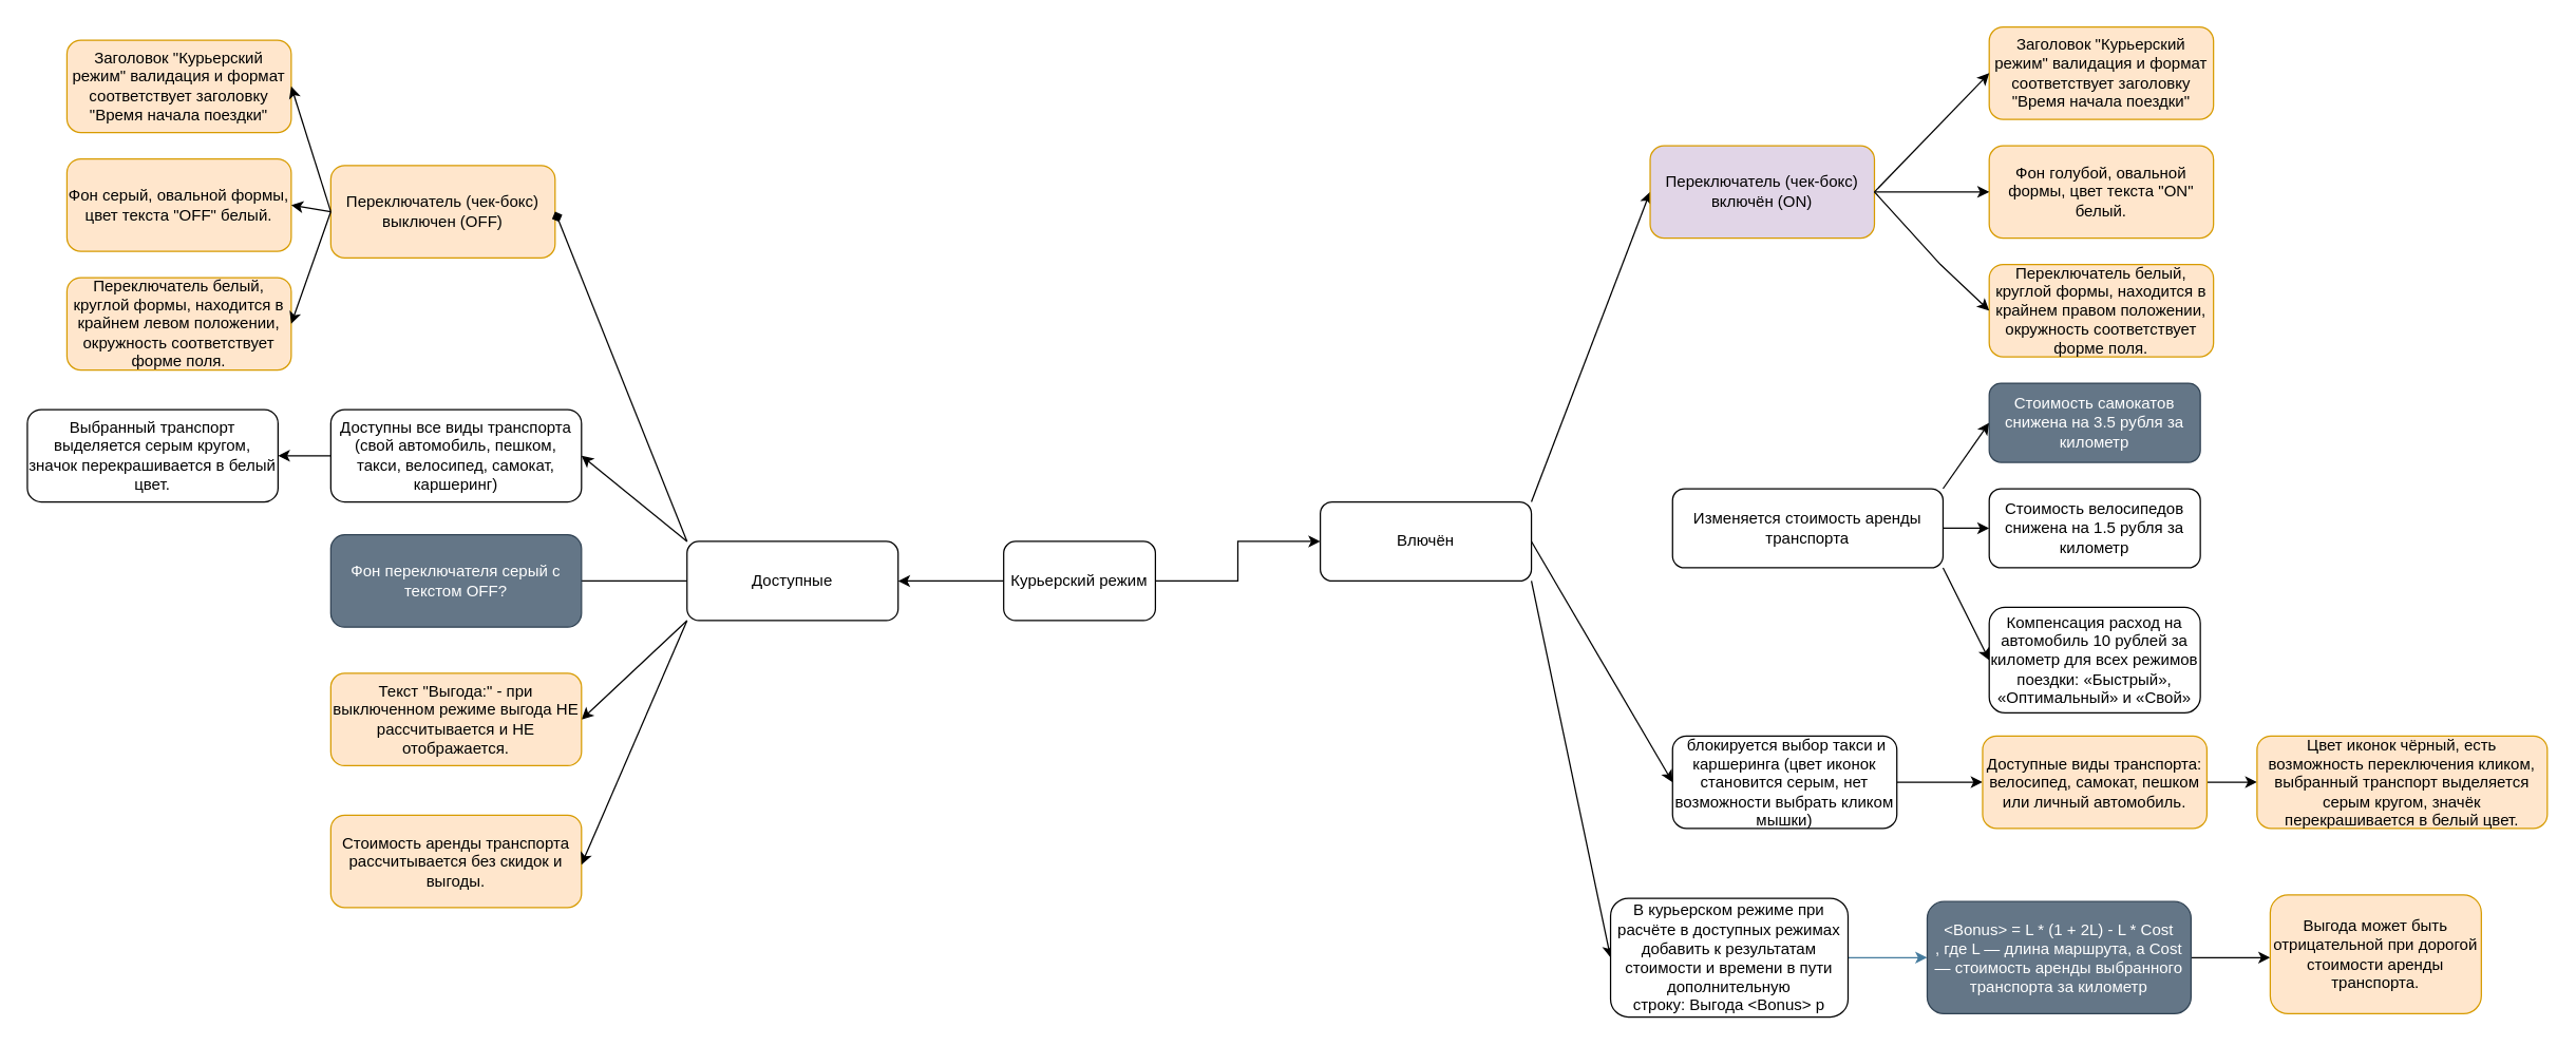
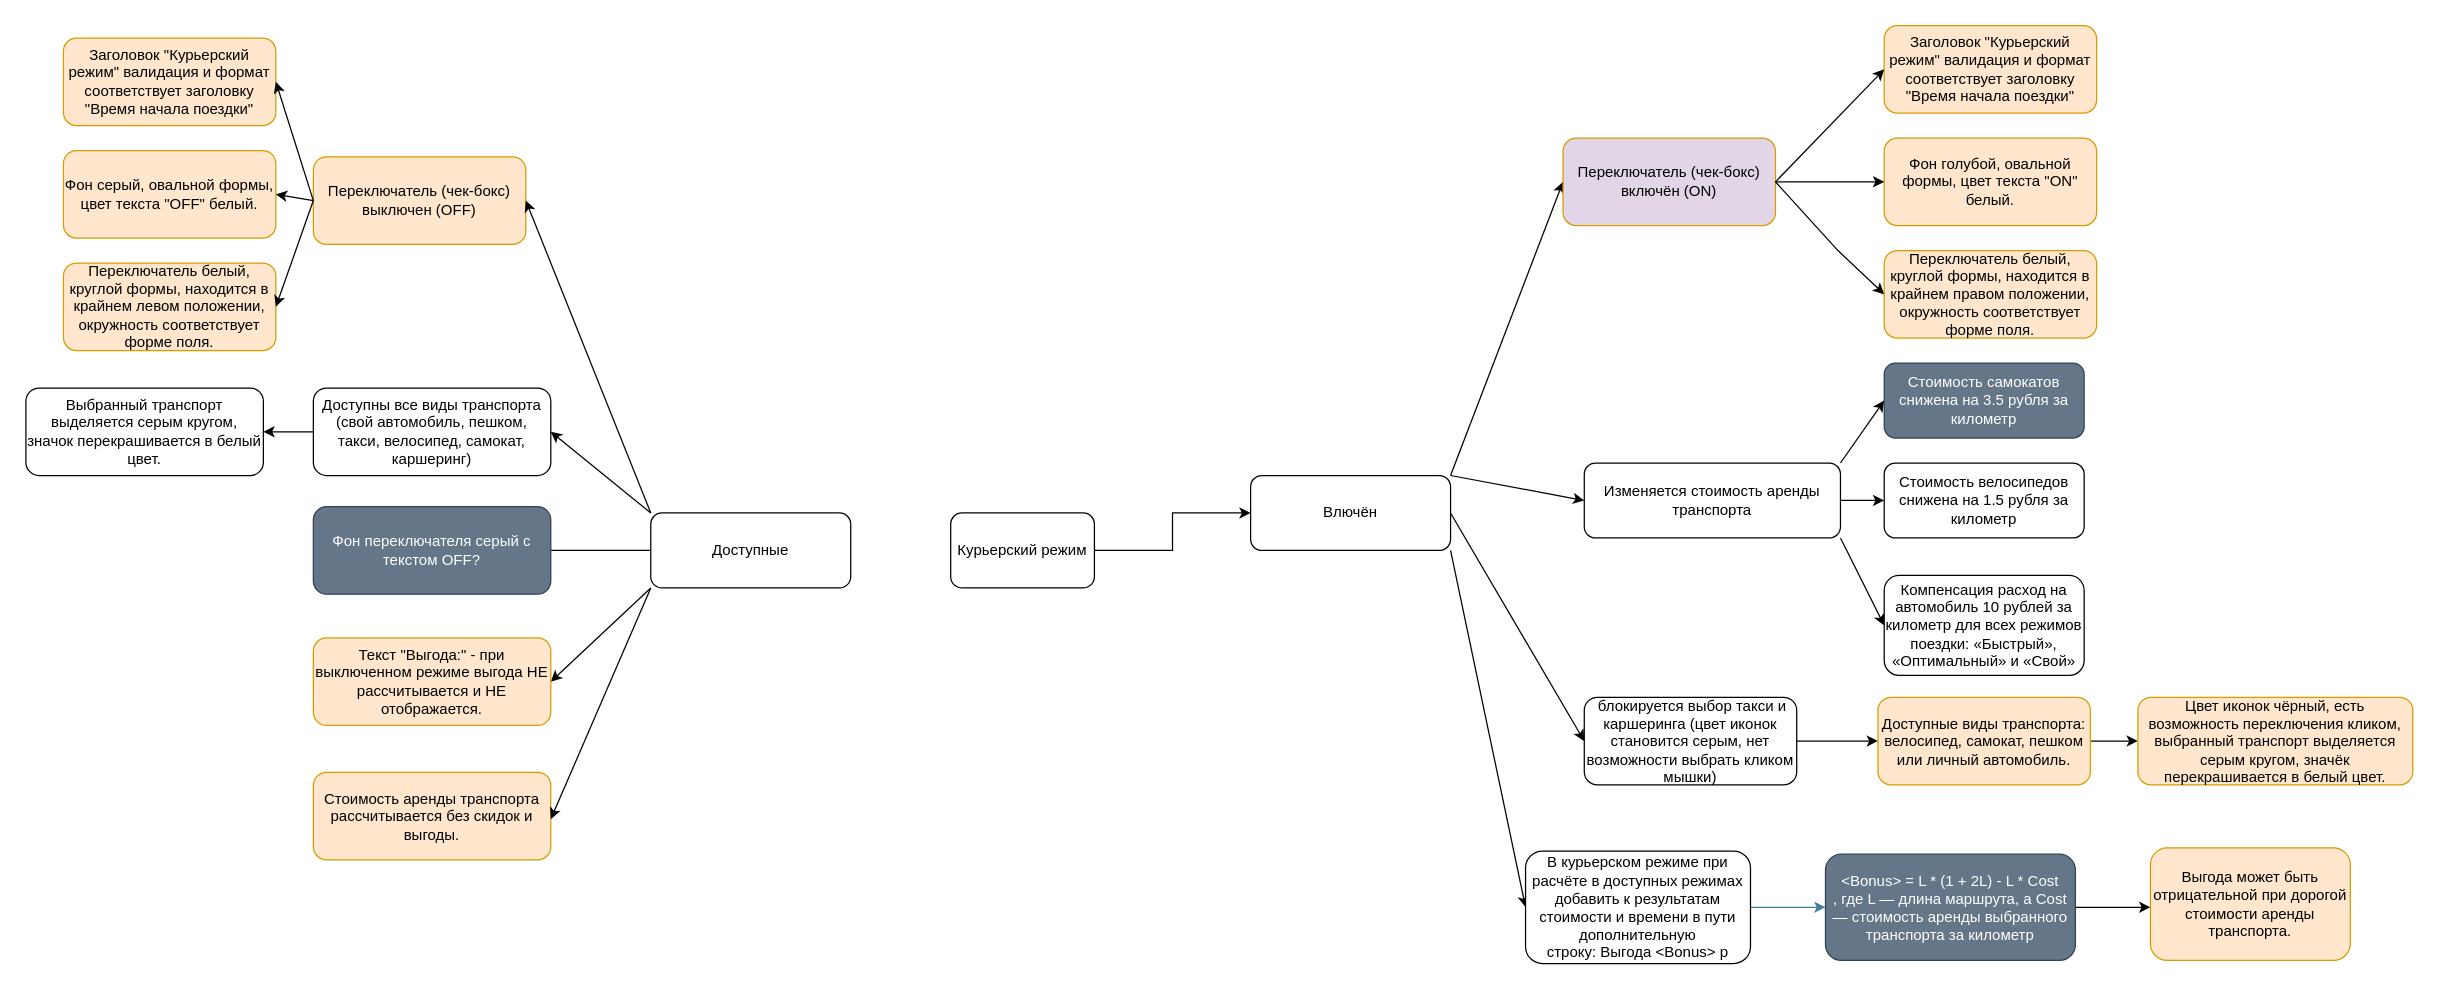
- <mxCell id="46" style="edgeStyle=none;rounded=0;orthogonalLoop=1;jettySize=auto;html=1;exitX=0;exitY=0;exitDx=0;exitDy=0;entryX=1;entryY=0.5;entryDx=0;entryDy=0;endArrow=diamond;" parent="1" source="8" target="45" edge="1"><mxGeometry relative="1" as="geometry"><mxPoint x="450" y="355" as="targetPoint" /><mxPoint x="530" y="420" as="sourcePoint" /></mxGeometry></mxCell>
+ <mxCell id="46" style="edgeStyle=none;rounded=0;orthogonalLoop=1;jettySize=auto;html=1;exitX=0;exitY=0;exitDx=0;exitDy=0;entryX=1;entryY=0.5;entryDx=0;entryDy=0;" parent="1" source="8" target="45" edge="1"><mxGeometry relative="1" as="geometry"><mxPoint x="450" y="355" as="targetPoint" /><mxPoint x="530" y="420" as="sourcePoint" /></mxGeometry></mxCell>
+ <mxCell id="9" style="rounded=0;orthogonalLoop=1;jettySize=auto;html=1;exitX=1;exitY=0;exitDx=0;exitDy=0;entryX=0;entryY=0.5;entryDx=0;entryDy=0;" parent="1" source="12" target="16" edge="1"><mxGeometry relative="1" as="geometry"><mxPoint x="1240" y="340" as="targetPoint" /></mxGeometry></mxCell>
- <mxCell id="3" style="edgeStyle=orthogonalEdgeStyle;rounded=0;orthogonalLoop=1;jettySize=auto;html=1;exitX=0;exitY=0.5;exitDx=0;exitDy=0;entryX=1;entryY=0.5;entryDx=0;entryDy=0;" parent="1" source="4" target="8" edge="1"><mxGeometry relative="1" as="geometry" /></mxCell>
